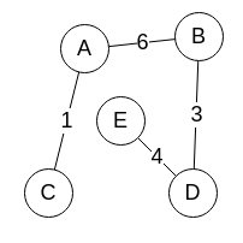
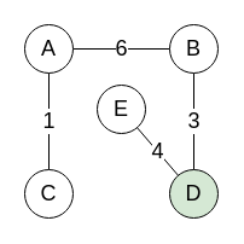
- <mxCell id="7" value="B" style="ellipse;whiteSpace=wrap;html=1;aspect=fixed;fontSize=18;" vertex="1" parent="1"><mxGeometry x="145" y="10" width="40" height="40" as="geometry" /></mxCell>
+ <mxCell id="7" value="B" style="ellipse;whiteSpace=wrap;html=1;aspect=fixed;fontSize=18;" vertex="1" parent="1"><mxGeometry x="140" y="20" width="40" height="40" as="geometry" /></mxCell>
- <mxCell id="5" value="A" style="ellipse;whiteSpace=wrap;html=1;aspect=fixed;fontSize=18;" vertex="1" parent="1"><mxGeometry x="50" y="20" width="40" height="40" as="geometry" /></mxCell>
+ <mxCell id="5" value="A" style="ellipse;whiteSpace=wrap;html=1;aspect=fixed;fontSize=18;" vertex="1" parent="1"><mxGeometry x="20" y="20" width="40" height="40" as="geometry" /></mxCell>
- <mxCell id="10" value="E" style="ellipse;whiteSpace=wrap;html=1;aspect=fixed;fontSize=18;" vertex="1" parent="1"><mxGeometry x="80" y="80" width="40" height="40" as="geometry" /></mxCell>
+ <mxCell id="10" value="E" style="ellipse;whiteSpace=wrap;html=1;aspect=fixed;fontSize=18;" vertex="1" parent="1"><mxGeometry x="80" y="70" width="40" height="40" as="geometry" /></mxCell>
- <mxCell id="9" value="D" style="ellipse;whiteSpace=wrap;html=1;aspect=fixed;fontSize=18;" vertex="1" parent="1"><mxGeometry x="140" y="140" width="40" height="40" as="geometry" /></mxCell>
+ <mxCell id="9" value="D" style="ellipse;whiteSpace=wrap;html=1;aspect=fixed;fontSize=18;fillColor=#d5e8d4;" vertex="1" parent="1"><mxGeometry x="140" y="140" width="40" height="40" as="geometry" /></mxCell>
